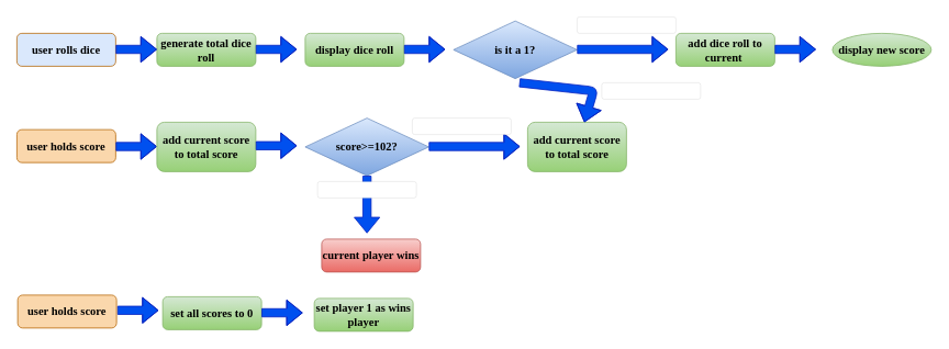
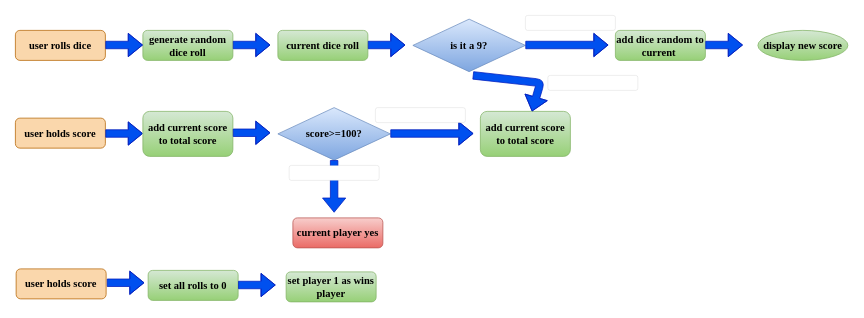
- <mxCell id="2" value="&lt;h3&gt;&lt;font face=&quot;Tahoma&quot; color=&quot;#000000&quot;&gt;user rolls dice&lt;/font&gt;&lt;/h3&gt;" style="rounded=1;whiteSpace=wrap;html=1;fillColor=#dae8fc;strokeColor=#b46504;" vertex="1" parent="1"><mxGeometry y="40" width="120" height="40" as="geometry" x="20" /></mxCell>
+ <mxCell id="2" value="&lt;h3&gt;&lt;font face=&quot;Tahoma&quot; color=&quot;#000000&quot;&gt;user rolls dice&lt;/font&gt;&lt;/h3&gt;" style="rounded=1;whiteSpace=wrap;html=1;fillColor=#fad7ac;strokeColor=#b46504;" vertex="1" parent="1"><mxGeometry y="40" width="120" height="40" as="geometry" x="20" /></mxCell>
- <mxCell id="3" value="&lt;h3&gt;&lt;font face=&quot;Tahoma&quot; color=&quot;#000000&quot;&gt;generate total dice roll&lt;/font&gt;&lt;/h3&gt;" style="rounded=1;whiteSpace=wrap;html=1;fillColor=#d5e8d4;strokeColor=#82b366;gradientColor=#97d077;" vertex="1" parent="1"><mxGeometry x="190" y="40" width="120" height="40" as="geometry" /></mxCell>
+ <mxCell id="3" value="&lt;h3&gt;&lt;font face=&quot;Tahoma&quot; color=&quot;#000000&quot;&gt;generate random dice roll&lt;/font&gt;&lt;/h3&gt;" style="rounded=1;whiteSpace=wrap;html=1;fillColor=#d5e8d4;strokeColor=#82b366;gradientColor=#97d077;" vertex="1" parent="1"><mxGeometry x="190" y="40" width="120" height="40" as="geometry" /></mxCell>
- <mxCell id="4" value="&lt;h3&gt;&lt;font face=&quot;Tahoma&quot; color=&quot;#000000&quot;&gt;display dice roll&lt;/font&gt;&lt;/h3&gt;" style="rounded=1;whiteSpace=wrap;html=1;fillColor=#d5e8d4;strokeColor=#82b366;gradientColor=#97d077;" vertex="1" parent="1"><mxGeometry x="370" y="40" width="120" height="40" as="geometry" /></mxCell>
+ <mxCell id="4" value="&lt;h3&gt;&lt;font face=&quot;Tahoma&quot; color=&quot;#000000&quot;&gt;current dice roll&lt;/font&gt;&lt;/h3&gt;" style="rounded=1;whiteSpace=wrap;html=1;fillColor=#d5e8d4;strokeColor=#82b366;gradientColor=#97d077;" vertex="1" parent="1"><mxGeometry x="370" y="40" width="120" height="40" as="geometry" /></mxCell>
- <mxCell id="5" value="&lt;h3 style=&quot;&quot;&gt;is it a 1?&lt;/h3&gt;" style="rhombus;whiteSpace=wrap;html=1;fontFamily=Tahoma;fillColor=#dae8fc;gradientColor=#7ea6e0;strokeColor=#6c8ebf;fontColor=#000000;" vertex="1" parent="1"><mxGeometry x="550" y="25" width="150" height="70" as="geometry" /></mxCell>
+ <mxCell id="5" value="&lt;h3 style=&quot;&quot;&gt;is it a 9?&lt;/h3&gt;" style="rhombus;whiteSpace=wrap;html=1;fontFamily=Tahoma;fillColor=#dae8fc;gradientColor=#7ea6e0;strokeColor=#6c8ebf;fontColor=#000000;" vertex="1" parent="1"><mxGeometry x="550" y="25" width="150" height="70" as="geometry" /></mxCell>
- <mxCell id="11" value="&lt;h3&gt;&lt;font face=&quot;Tahoma&quot; color=&quot;#000000&quot;&gt;add dice roll to current&amp;nbsp;&lt;/font&gt;&lt;/h3&gt;" style="rounded=1;whiteSpace=wrap;html=1;fillColor=#d5e8d4;strokeColor=#82b366;gradientColor=#97d077;" vertex="1" parent="1"><mxGeometry x="820" y="40" width="120" height="40" as="geometry" /></mxCell>
+ <mxCell id="11" value="&lt;h3&gt;&lt;font face=&quot;Tahoma&quot; color=&quot;#000000&quot;&gt;add dice random to current&amp;nbsp;&lt;/font&gt;&lt;/h3&gt;" style="rounded=1;whiteSpace=wrap;html=1;fillColor=#d5e8d4;strokeColor=#82b366;gradientColor=#97d077;" vertex="1" parent="1"><mxGeometry x="820" y="40" width="120" height="40" as="geometry" /></mxCell>
- <mxCell id="17" value="&lt;h3 style=&quot;&quot;&gt;score&amp;gt;=102?&lt;/h3&gt;" style="rhombus;whiteSpace=wrap;html=1;fontFamily=Tahoma;fillColor=#dae8fc;gradientColor=#7ea6e0;strokeColor=#6c8ebf;fontColor=#000000;" vertex="1" parent="1"><mxGeometry x="370" y="143" width="150" height="70" as="geometry" /></mxCell>
+ <mxCell id="17" value="&lt;h3 style=&quot;&quot;&gt;score&amp;gt;=100?&lt;/h3&gt;" style="rhombus;whiteSpace=wrap;html=1;fontFamily=Tahoma;fillColor=#dae8fc;gradientColor=#7ea6e0;strokeColor=#6c8ebf;fontColor=#000000;" vertex="1" parent="1"><mxGeometry x="370" y="143" width="150" height="70" as="geometry" /></mxCell>
- <mxCell id="26" value="&lt;h3&gt;&lt;font face=&quot;Tahoma&quot; color=&quot;#000000&quot;&gt;current player wins&lt;/font&gt;&lt;/h3&gt;" style="rounded=1;whiteSpace=wrap;html=1;fillColor=#f8cecc;strokeColor=#b85450;gradientColor=#ea6b66;" vertex="1" parent="1"><mxGeometry x="390" y="290" width="120" height="40" as="geometry" /></mxCell>
+ <mxCell id="26" value="&lt;h3&gt;&lt;font face=&quot;Tahoma&quot; color=&quot;#000000&quot;&gt;current player yes&lt;/font&gt;&lt;/h3&gt;" style="rounded=1;whiteSpace=wrap;html=1;fillColor=#f8cecc;strokeColor=#b85450;gradientColor=#ea6b66;" vertex="1" parent="1"><mxGeometry x="390" y="290" width="120" height="40" as="geometry" /></mxCell>
- <mxCell id="29" value="&lt;h3&gt;&lt;font face=&quot;Tahoma&quot; color=&quot;#000000&quot;&gt;set all scores to 0&lt;/font&gt;&lt;/h3&gt;" style="rounded=1;whiteSpace=wrap;html=1;fillColor=#d5e8d4;strokeColor=#82b366;gradientColor=#97d077;" vertex="1" parent="1"><mxGeometry x="197" y="360" width="120" height="40" as="geometry" /></mxCell>
+ <mxCell id="29" value="&lt;h3&gt;&lt;font face=&quot;Tahoma&quot; color=&quot;#000000&quot;&gt;set all rolls to 0&lt;/font&gt;&lt;/h3&gt;" style="rounded=1;whiteSpace=wrap;html=1;fillColor=#d5e8d4;strokeColor=#82b366;gradientColor=#97d077;" vertex="1" parent="1"><mxGeometry x="197" y="360" width="120" height="40" as="geometry" /></mxCell>
